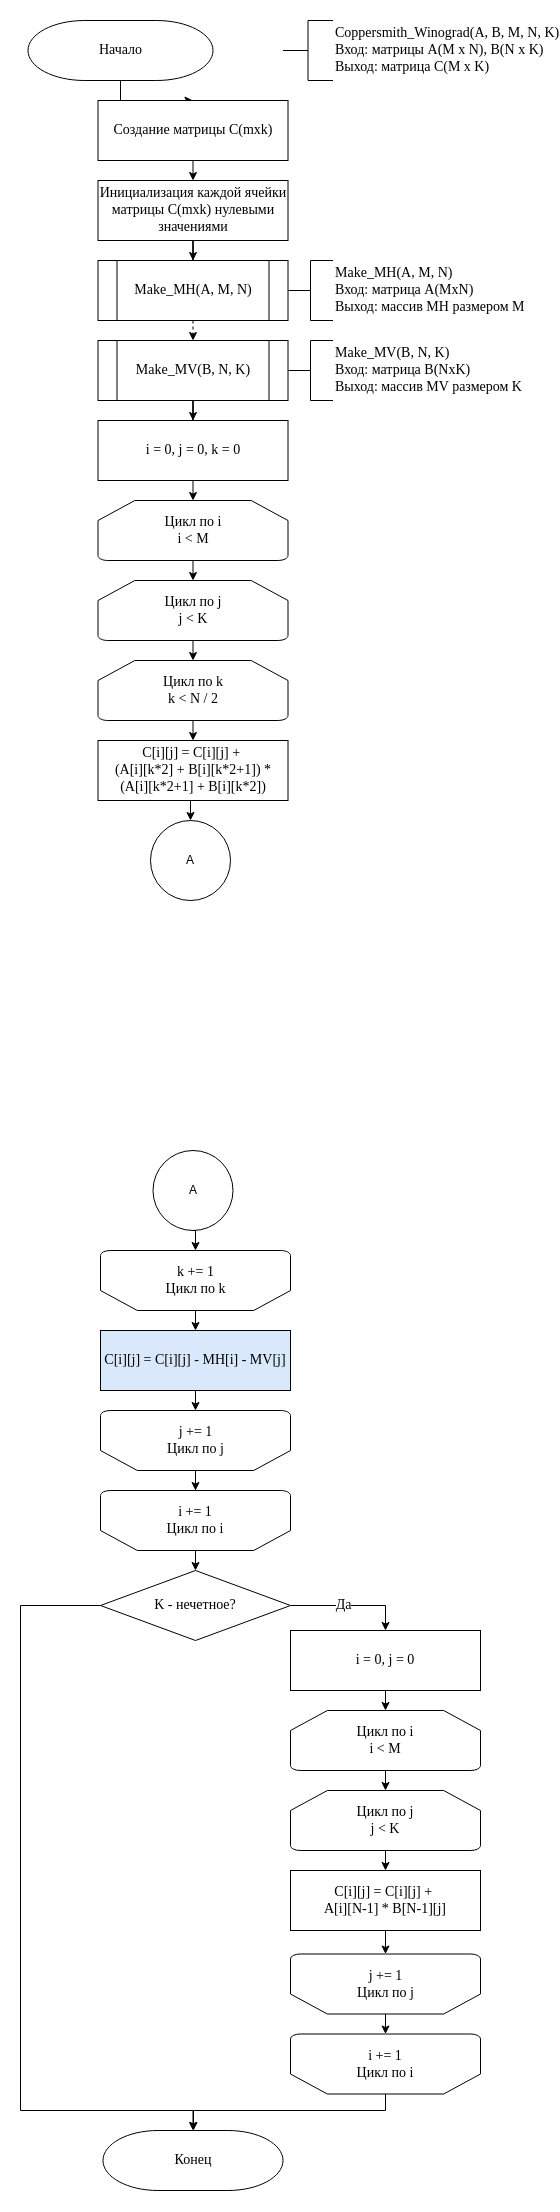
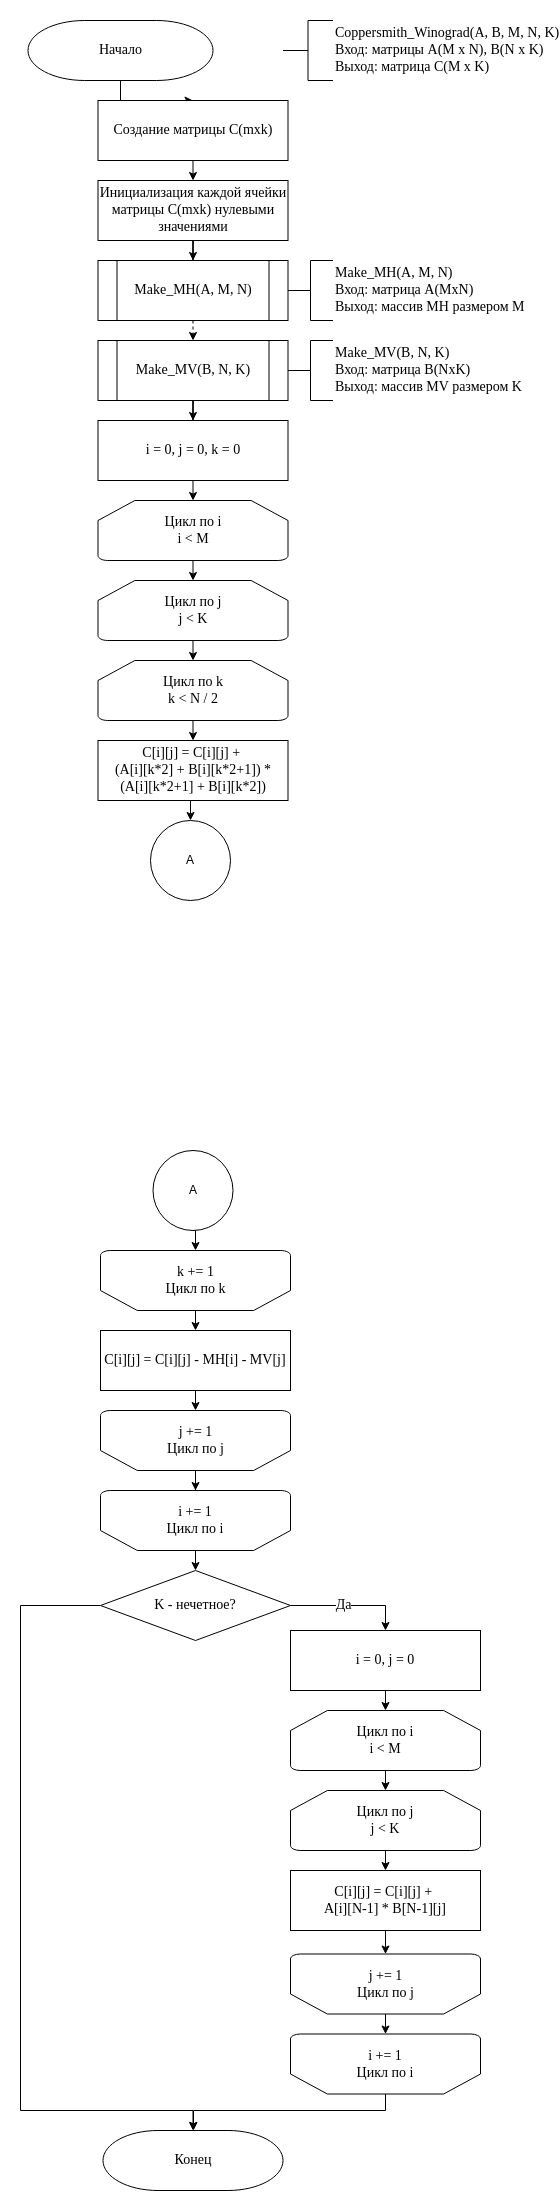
- <mxCell id="57" value="C[i][j] = C[i][j] - MH[i] - MV[j]" style="rounded=0;whiteSpace=wrap;html=1;strokeWidth=1;fontFamily=Times New Roman;fontSize=14;fillColor=#dae8fc;" parent="1" vertex="1"><mxGeometry x="100" y="1330" width="190" height="60" as="geometry" /></mxCell>
+ <mxCell id="57" value="C[i][j] = C[i][j] - MH[i] - MV[j]" style="rounded=0;whiteSpace=wrap;html=1;strokeWidth=1;fontFamily=Times New Roman;fontSize=14;" parent="1" vertex="1"><mxGeometry x="100" y="1330" width="190" height="60" as="geometry" /></mxCell>
